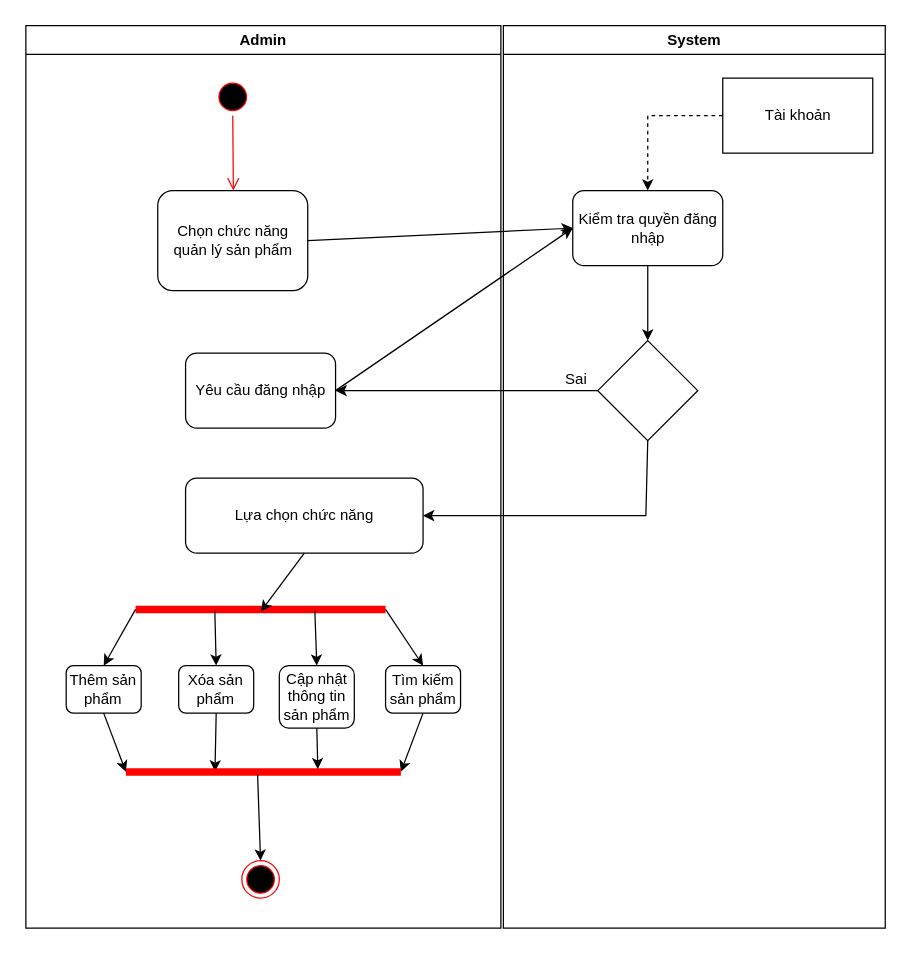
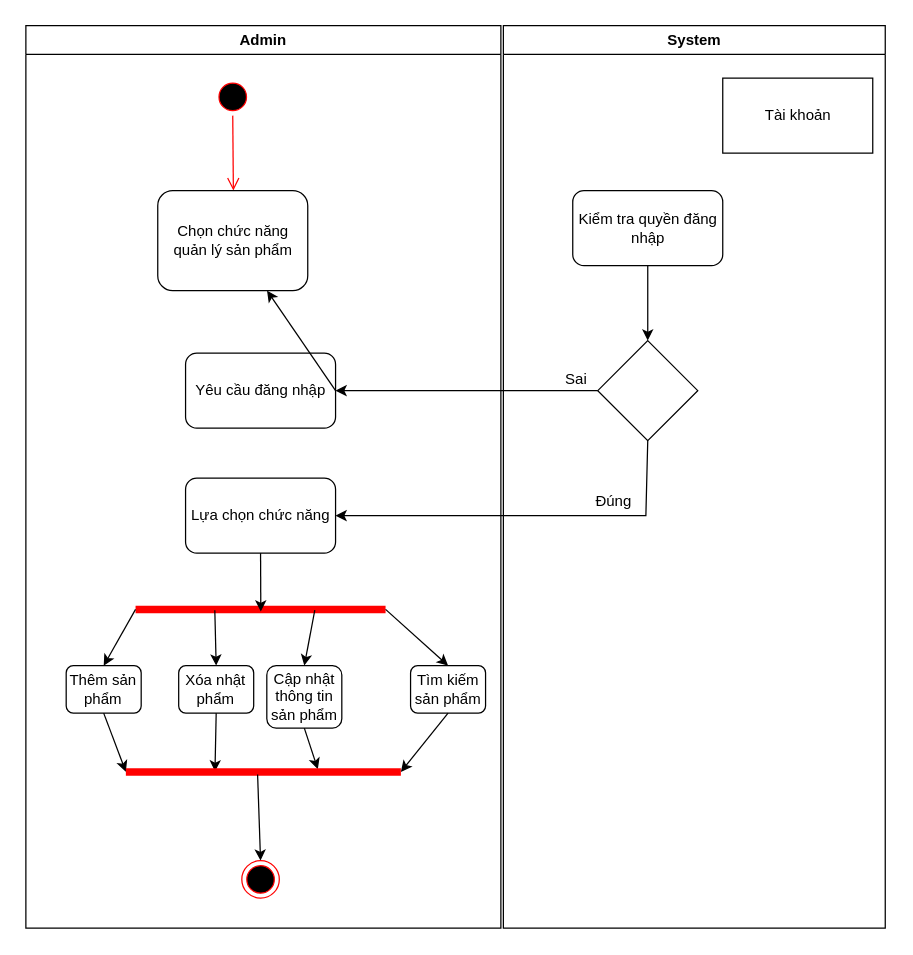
- <mxCell id="29" value="" style="html=1;labelBackgroundColor=#ffffff;startArrow=none;startFill=0;startSize=6;endArrow=classic;endFill=1;endSize=6;jettySize=auto;orthogonalLoop=1;strokeWidth=1;dashed=1;fontSize=14;rounded=0;entryX=0.5;entryY=0;entryDx=0;entryDy=0;exitX=0;exitY=0.5;exitDx=0;exitDy=0;" edge="1" parent="26" source="28" target="27"><mxGeometry width="60" height="60" relative="1" as="geometry"><mxPoint x="55.5" y="132" as="sourcePoint" /><mxPoint x="115.5" y="72" as="targetPoint" /><Array as="points"><mxPoint x="115.5" y="72" /></Array></mxGeometry></mxCell>
- <mxCell id="33" value="" style="endArrow=classic;html=1;rounded=0;entryX=0;entryY=0.5;entryDx=0;entryDy=0;exitX=1;exitY=0.5;exitDx=0;exitDy=0;" edge="1" parent="1" source="6" target="27"><mxGeometry width="50" height="50" relative="1" as="geometry"><mxPoint x="310" y="192" as="sourcePoint" /><mxPoint x="360" y="142" as="targetPoint" /></mxGeometry></mxCell>
- <mxCell id="35" value="" style="endArrow=classic;html=1;rounded=0;entryX=0;entryY=0.5;entryDx=0;entryDy=0;exitX=1;exitY=0.5;exitDx=0;exitDy=0;" edge="1" parent="1" source="7" target="27"><mxGeometry width="50" height="50" relative="1" as="geometry"><mxPoint x="310" y="282" as="sourcePoint" /><mxPoint x="360" y="232" as="targetPoint" /></mxGeometry></mxCell>
+ <mxCell id="35" value="" style="endArrow=classic;html=1;rounded=0;exitX=1;exitY=0.5;exitDx=0;exitDy=0;" edge="1" parent="1" source="7" target="6"><mxGeometry width="50" height="50" relative="1" as="geometry"><mxPoint x="310" y="282" as="sourcePoint" /><mxPoint x="360" y="232" as="targetPoint" /></mxGeometry></mxCell>
+ <mxCell id="37" value="Đúng" style="text;html=1;align=center;verticalAlign=middle;resizable=0;points=[];autosize=1;strokeColor=none;fillColor=none;" vertex="1" parent="1"><mxGeometry x="465" y="386" width="50" height="30" as="geometry" /></mxCell>
- <mxCell id="8" value="Lựa chọn chức năng" style="rounded=1;whiteSpace=wrap;html=1;" vertex="1" parent="2"><mxGeometry x="127.75" y="362" width="190" height="60" as="geometry" /></mxCell>
+ <mxCell id="8" value="Lựa chọn chức năng" style="rounded=1;whiteSpace=wrap;html=1;" vertex="1" parent="2"><mxGeometry x="127.75" y="362" width="120" height="60" as="geometry" /></mxCell>
- <mxCell id="18" value="Xóa sản phẩm" style="rounded=1;whiteSpace=wrap;html=1;" vertex="1" parent="2"><mxGeometry x="122.25" y="512" width="60" height="38" as="geometry" /></mxCell>
+ <mxCell id="18" value="Xóa nhật phẩm" style="rounded=1;whiteSpace=wrap;html=1;" vertex="1" parent="2"><mxGeometry x="122.25" y="512" width="60" height="38" as="geometry" /></mxCell>
- <mxCell id="16" value="Tìm kiếm sản phẩm" style="rounded=1;whiteSpace=wrap;html=1;" vertex="1" parent="2"><mxGeometry x="287.75" y="512" width="60" height="38" as="geometry" /></mxCell>
+ <mxCell id="16" value="Tìm kiếm sản phẩm" style="rounded=1;whiteSpace=wrap;html=1;" vertex="1" parent="2"><mxGeometry x="307.75" y="512" width="60" height="38" as="geometry" /></mxCell>
- <mxCell id="17" value="Cập nhật thông tin sản phẩm" style="rounded=1;whiteSpace=wrap;html=1;" vertex="1" parent="2"><mxGeometry x="202.75" y="512" width="60" height="50" as="geometry" /></mxCell>
+ <mxCell id="17" value="Cập nhật thông tin sản phẩm" style="rounded=1;whiteSpace=wrap;html=1;" vertex="1" parent="2"><mxGeometry x="192.75" y="512" width="60" height="50" as="geometry" /></mxCell>
